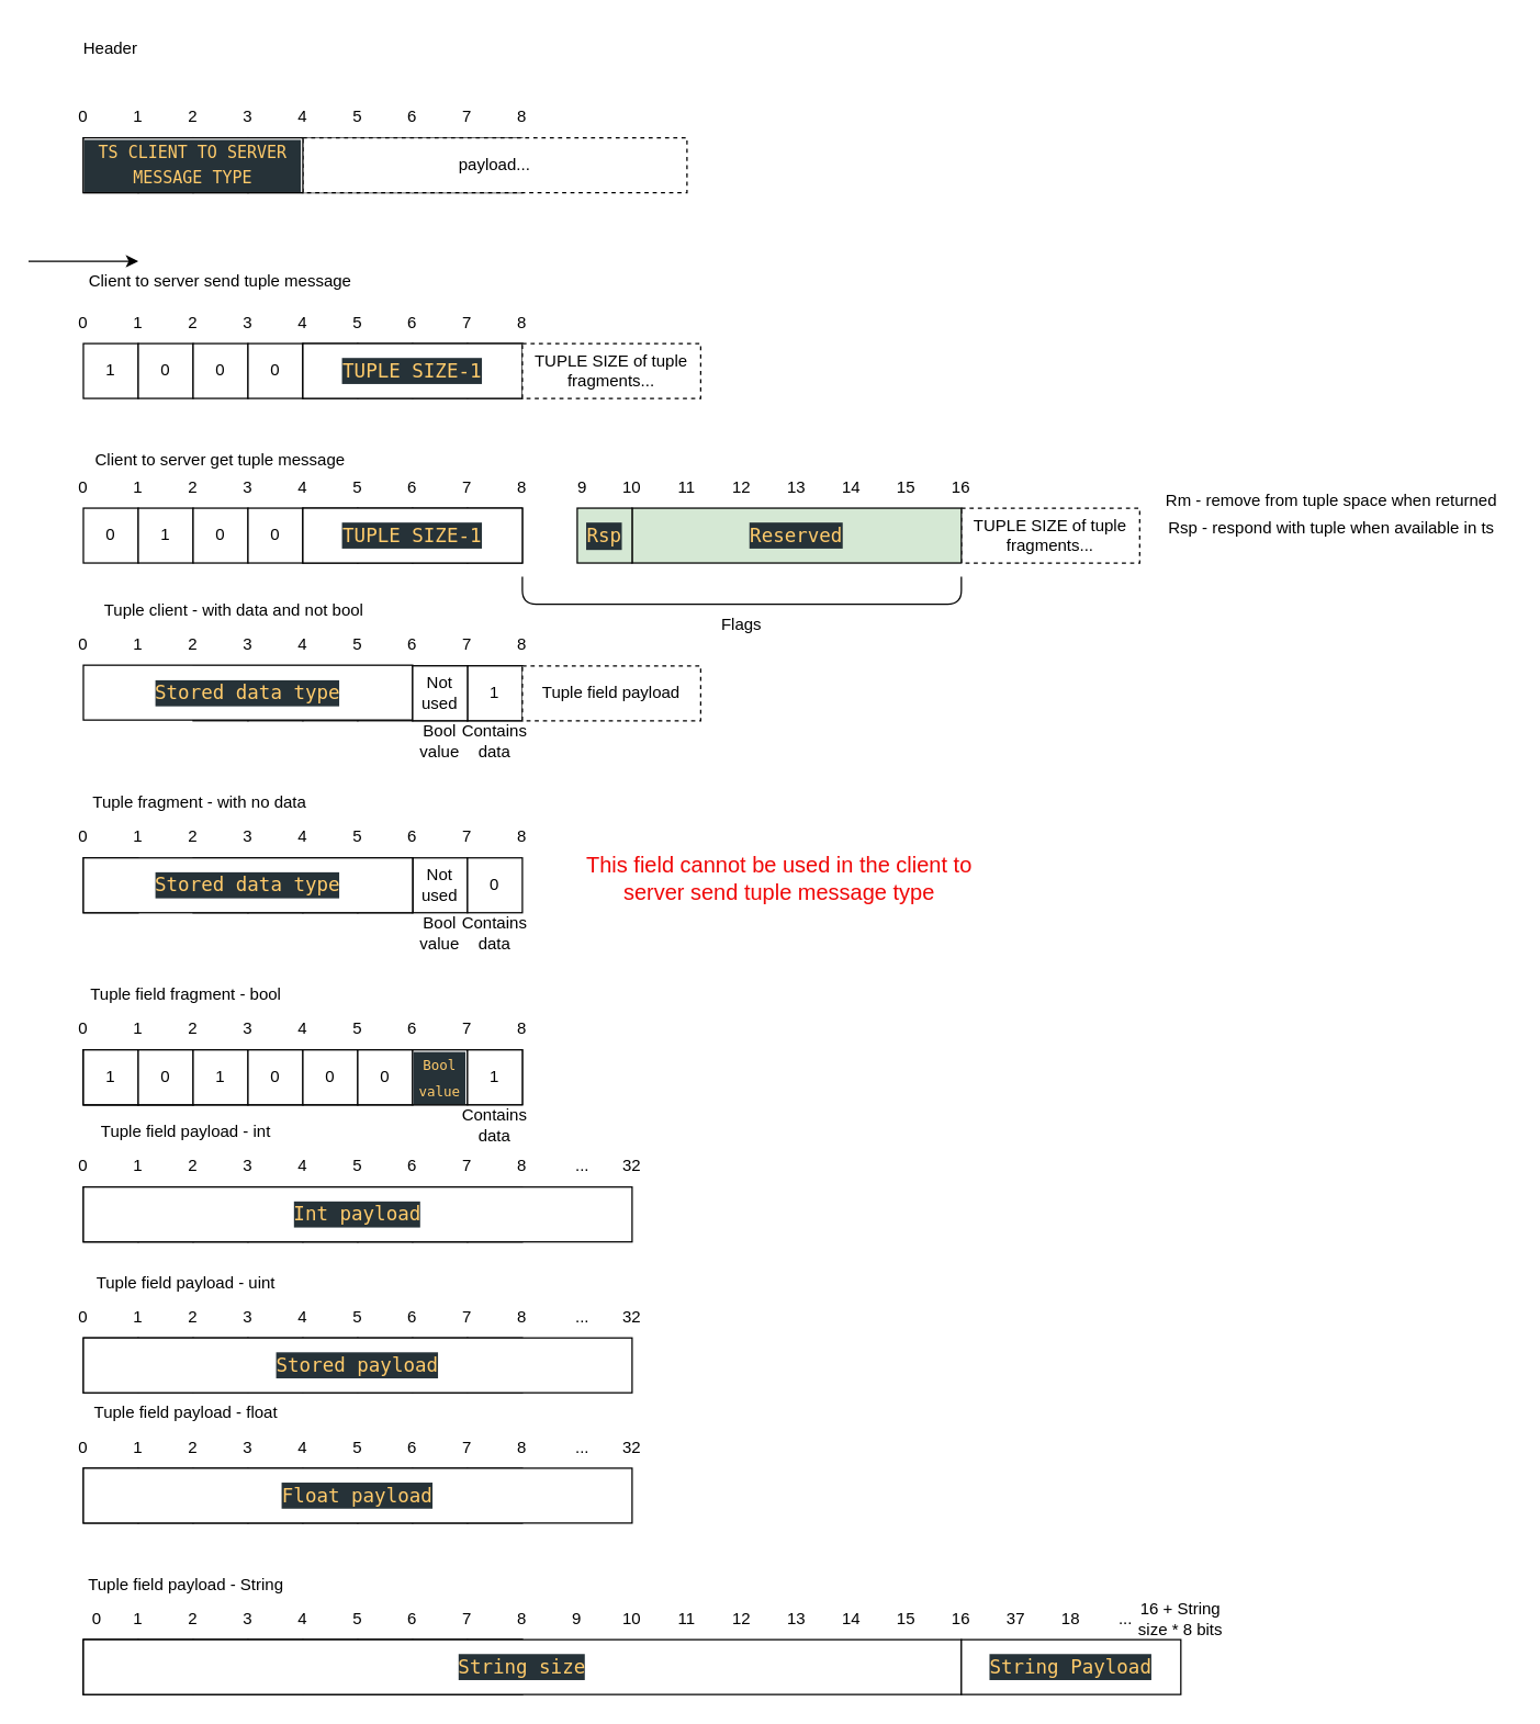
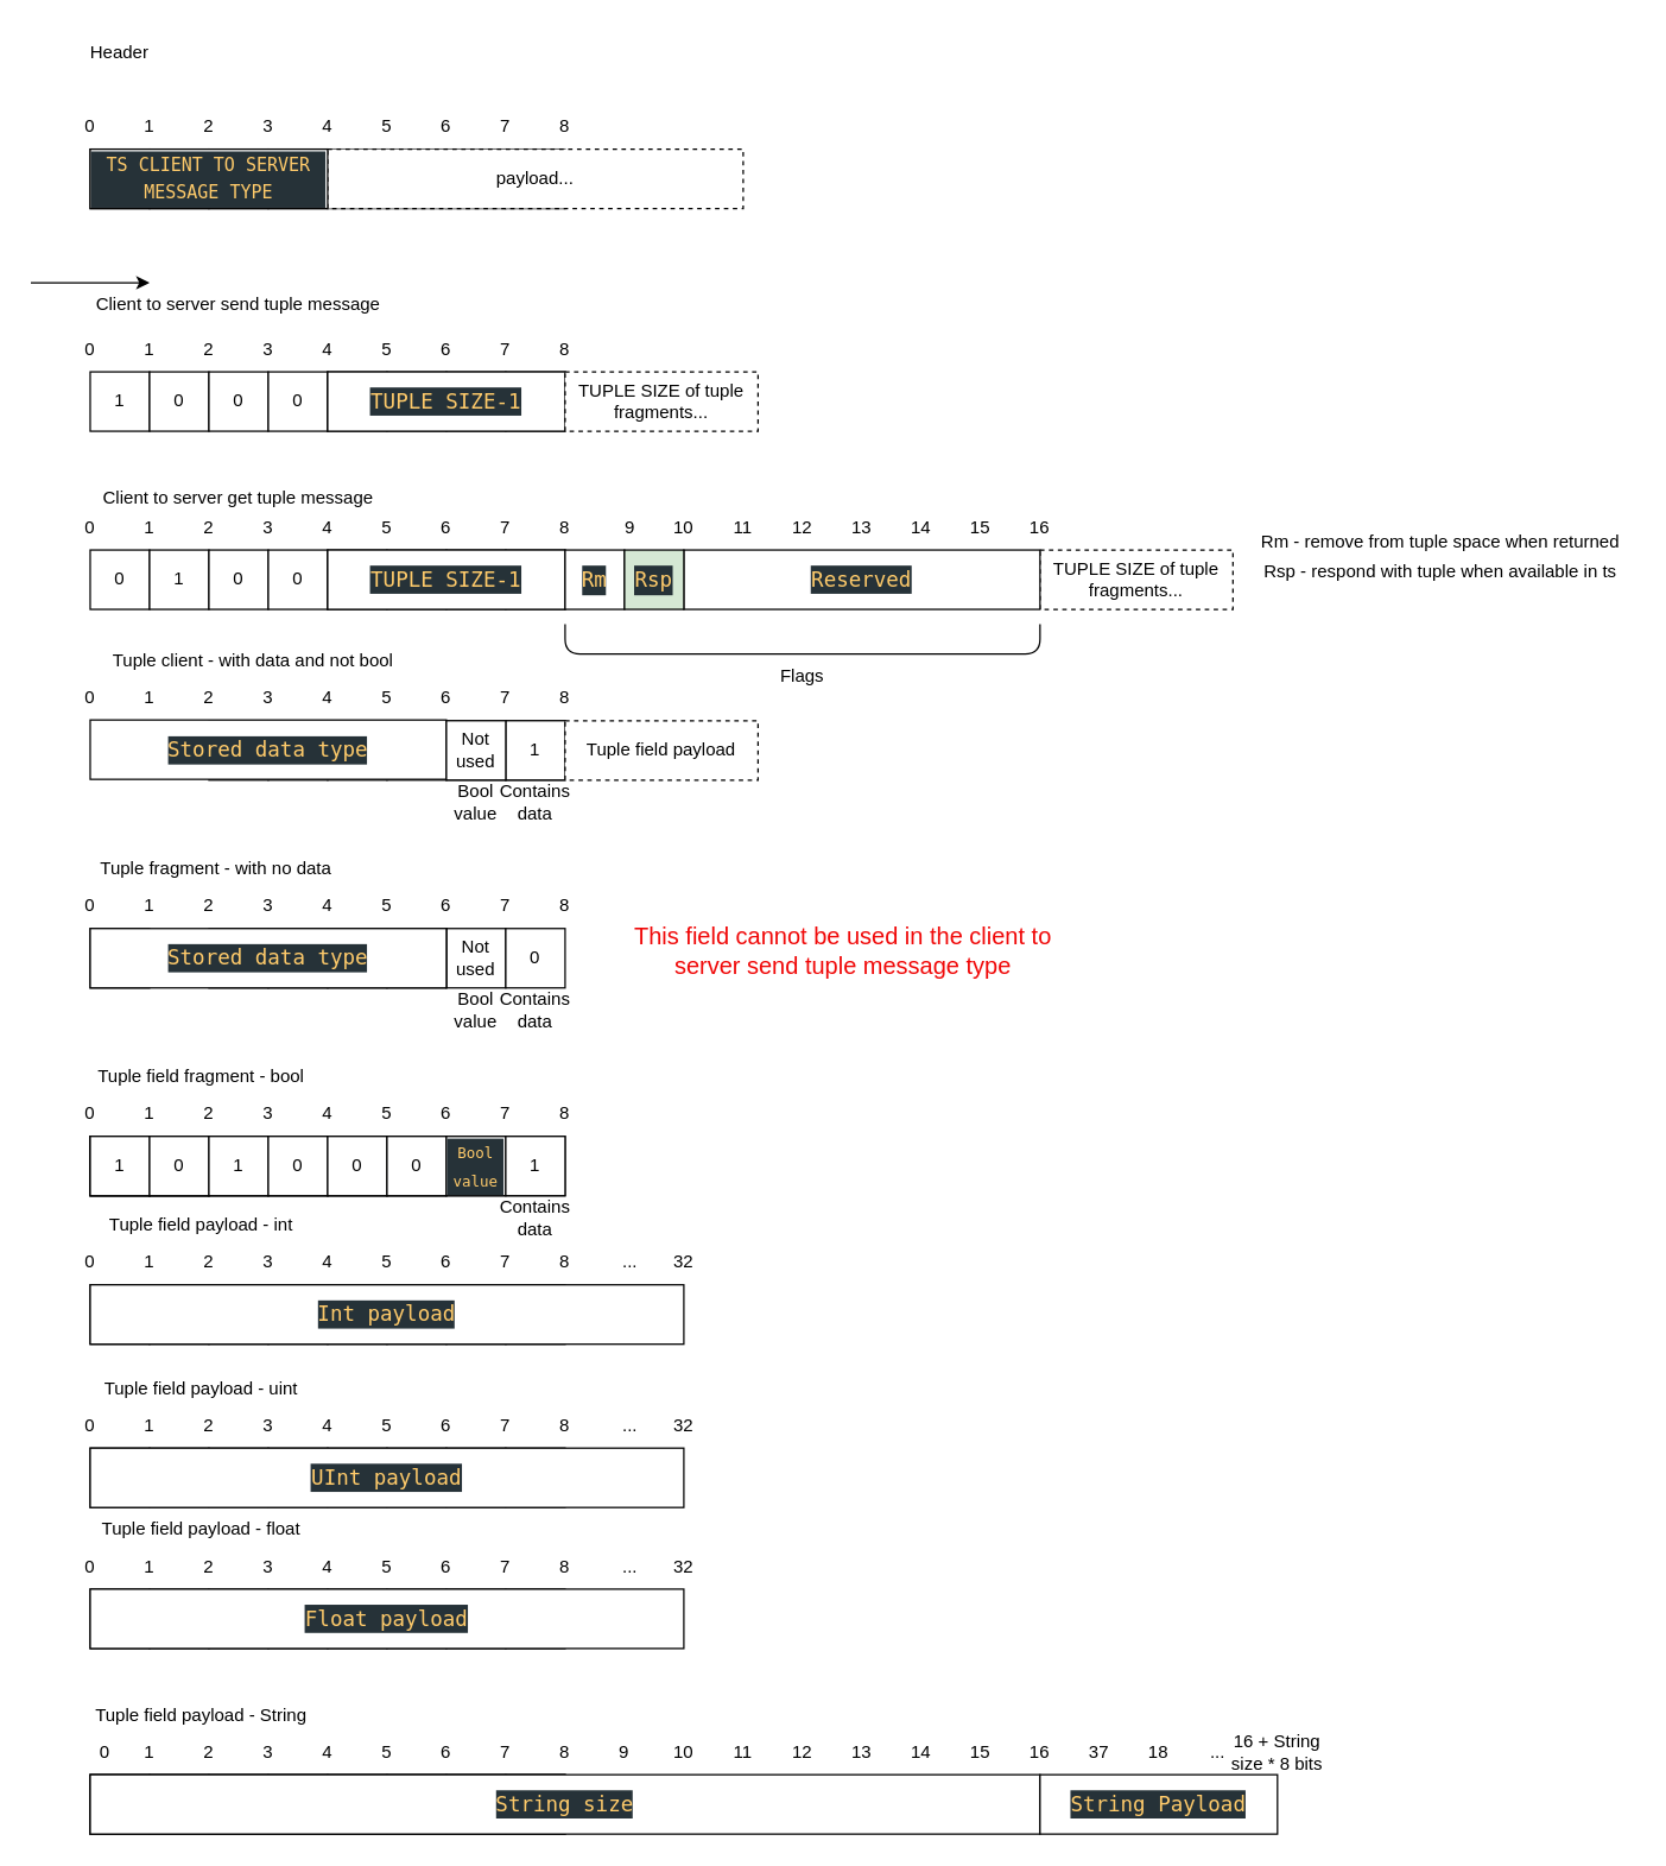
+ <mxCell id="240" value="&lt;div style=&quot;background-color: rgb(38, 50, 56); font-family: &amp;quot;Droid Sans Mono&amp;quot;, &amp;quot;monospace&amp;quot;, monospace; line-height: 19px;&quot;&gt;&lt;font color=&quot;#ffcb6b&quot;&gt;&lt;span style=&quot;font-size: 14px;&quot;&gt;Rm&lt;/span&gt;&lt;/font&gt;&lt;/div&gt;" style="rounded=0;whiteSpace=wrap;html=1;" parent="1" vertex="1"><mxGeometry x="380" y="370" width="40" height="40" as="geometry" /></mxCell>
- <mxCell id="238" value="&lt;div style=&quot;background-color: rgb(38, 50, 56); font-family: &amp;quot;Droid Sans Mono&amp;quot;, &amp;quot;monospace&amp;quot;, monospace; font-size: 14px; line-height: 19px;&quot;&gt;&lt;font color=&quot;#ffcb6b&quot;&gt;Reserved&lt;/font&gt;&lt;/div&gt;" style="rounded=0;whiteSpace=wrap;html=1;fillColor=#d5e8d4;" parent="1" vertex="1"><mxGeometry x="460" y="370" width="240" height="40" as="geometry" /></mxCell>
+ <mxCell id="238" value="&lt;div style=&quot;background-color: rgb(38, 50, 56); font-family: &amp;quot;Droid Sans Mono&amp;quot;, &amp;quot;monospace&amp;quot;, monospace; font-size: 14px; line-height: 19px;&quot;&gt;&lt;font color=&quot;#ffcb6b&quot;&gt;Reserved&lt;/font&gt;&lt;/div&gt;" style="rounded=0;whiteSpace=wrap;html=1;" parent="1" vertex="1"><mxGeometry x="460" y="370" width="240" height="40" as="geometry" /></mxCell>
- <mxCell id="139" value="&lt;div style=&quot;background-color: rgb(38, 50, 56); font-family: &amp;quot;Droid Sans Mono&amp;quot;, &amp;quot;monospace&amp;quot;, monospace; font-size: 14px; line-height: 19px;&quot;&gt;&lt;font color=&quot;#ffcb6b&quot;&gt;Stored payload&lt;/font&gt;&lt;/div&gt;" style="rounded=0;whiteSpace=wrap;html=1;" parent="1" vertex="1"><mxGeometry x="60" y="975" width="400" height="40" as="geometry" /></mxCell>
+ <mxCell id="139" value="&lt;div style=&quot;background-color: rgb(38, 50, 56); font-family: &amp;quot;Droid Sans Mono&amp;quot;, &amp;quot;monospace&amp;quot;, monospace; font-size: 14px; line-height: 19px;&quot;&gt;&lt;font color=&quot;#ffcb6b&quot;&gt;UInt payload&lt;/font&gt;&lt;/div&gt;" style="rounded=0;whiteSpace=wrap;html=1;" parent="1" vertex="1"><mxGeometry x="60" y="975" width="400" height="40" as="geometry" /></mxCell>
